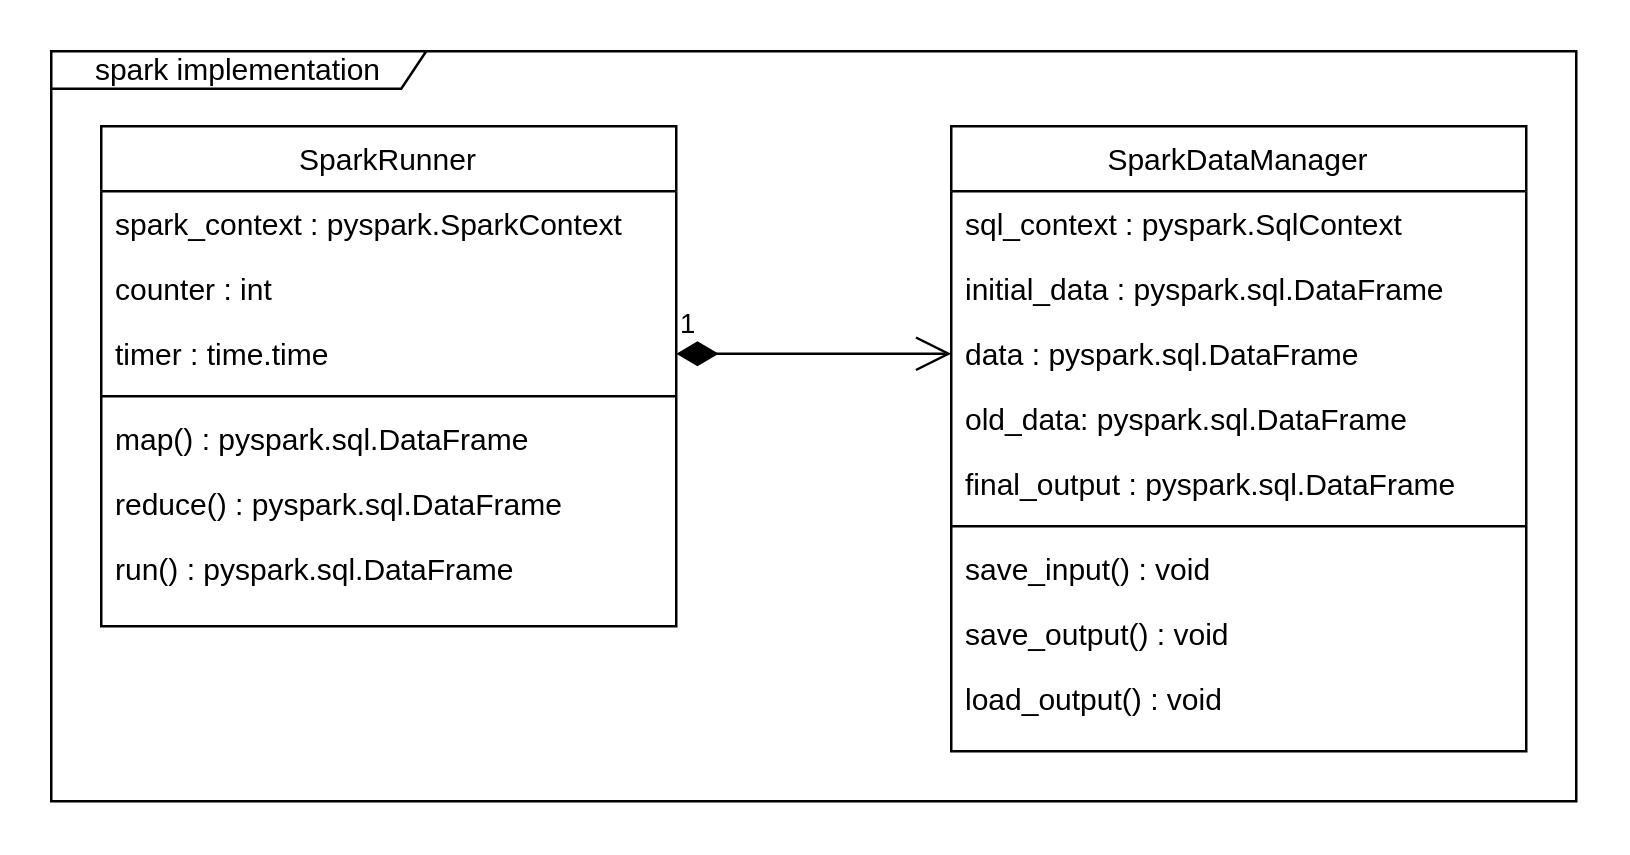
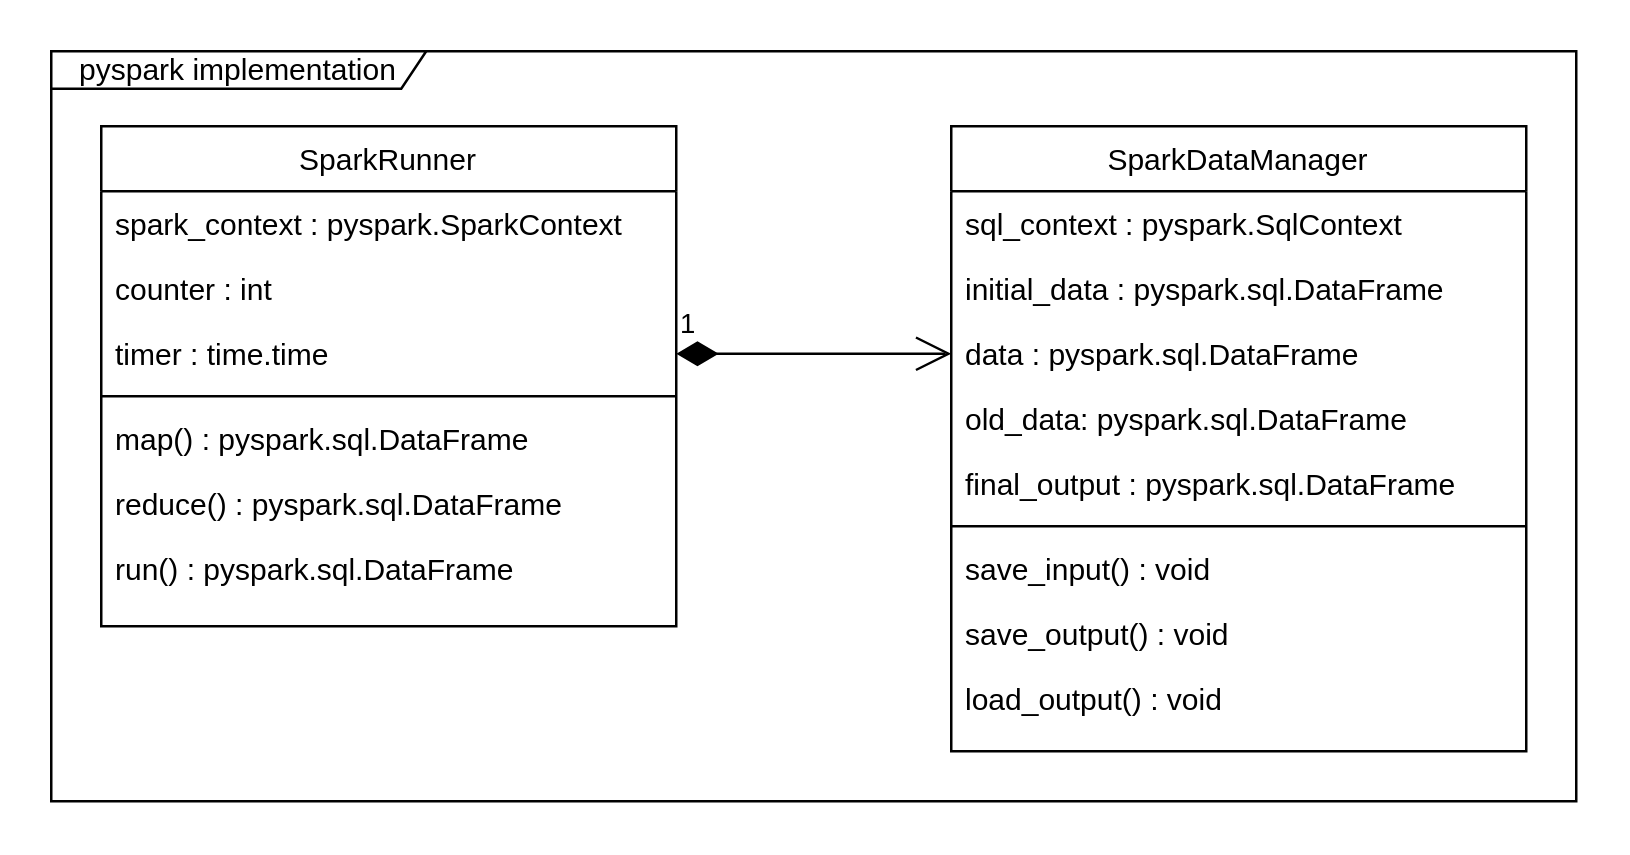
- <mxCell id="21" value="spark implementation" style="shape=umlFrame;whiteSpace=wrap;html=1;width=150;height=15;" parent="1" vertex="1"><mxGeometry x="20" y="20" width="610" height="300" as="geometry" /></mxCell>
+ <mxCell id="21" value="pyspark implementation" style="shape=umlFrame;whiteSpace=wrap;html=1;width=150;height=15;" parent="1" vertex="1"><mxGeometry x="20" y="20" width="610" height="300" as="geometry" /></mxCell>
